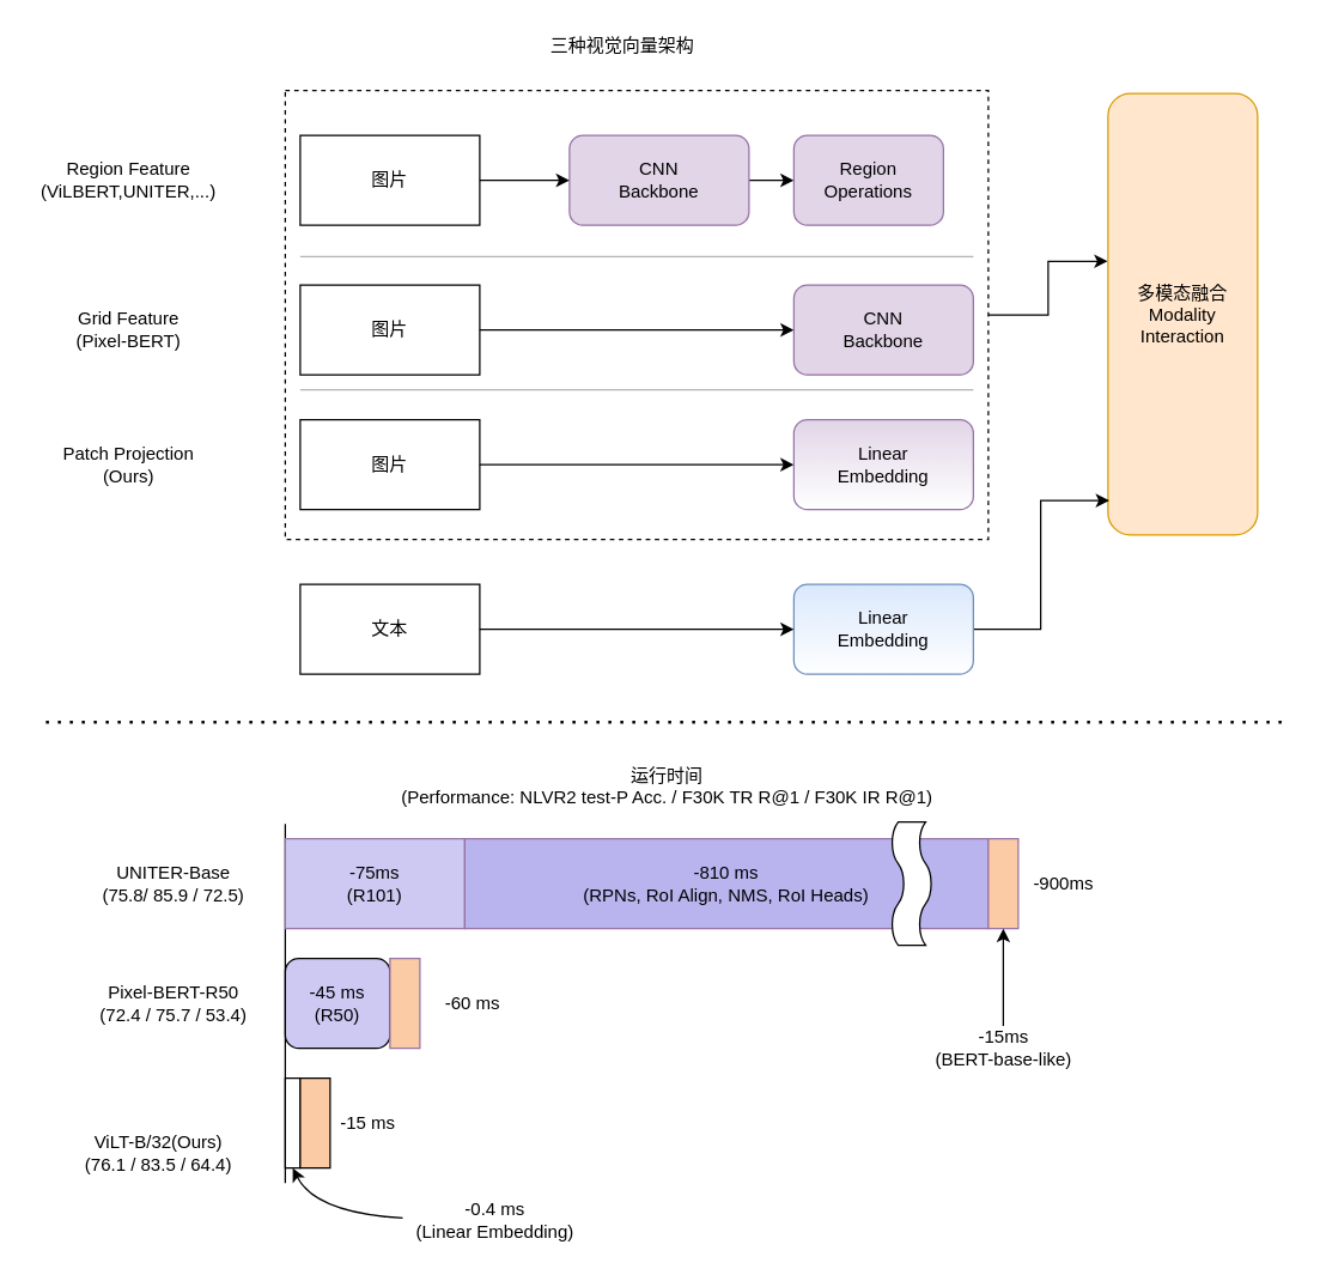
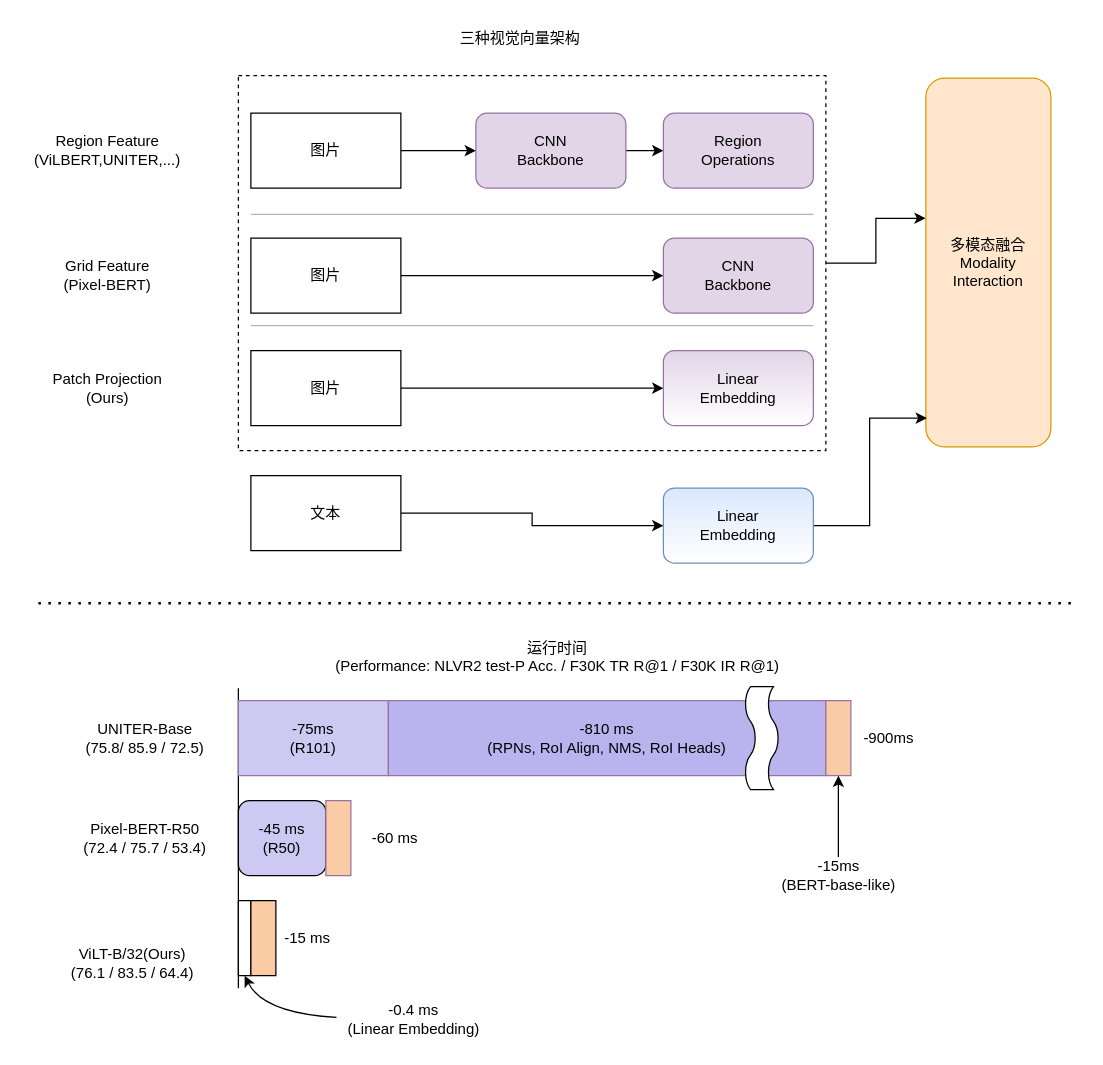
- <mxCell id="6" value="Region&lt;br&gt;Operations" style="rounded=1;whiteSpace=wrap;html=1;fillColor=#e1d5e7;strokeColor=#9673a6;" vertex="1" parent="1"><mxGeometry x="530" y="90" width="100" height="60" as="geometry" /></mxCell>
+ <mxCell id="6" value="Region&lt;br&gt;Operations" style="rounded=1;whiteSpace=wrap;html=1;fillColor=#e1d5e7;strokeColor=#9673a6;" vertex="1" parent="1"><mxGeometry x="530" y="90" width="120" height="60" as="geometry" /></mxCell>
- <mxCell id="25" value="文本" style="rounded=0;whiteSpace=wrap;html=1;" vertex="1" parent="1"><mxGeometry x="200" y="390" width="120" height="60" as="geometry" /></mxCell>
+ <mxCell id="25" value="文本" style="rounded=0;whiteSpace=wrap;html=1;" vertex="1" parent="1"><mxGeometry x="200" y="380" width="120" height="60" as="geometry" /></mxCell>
